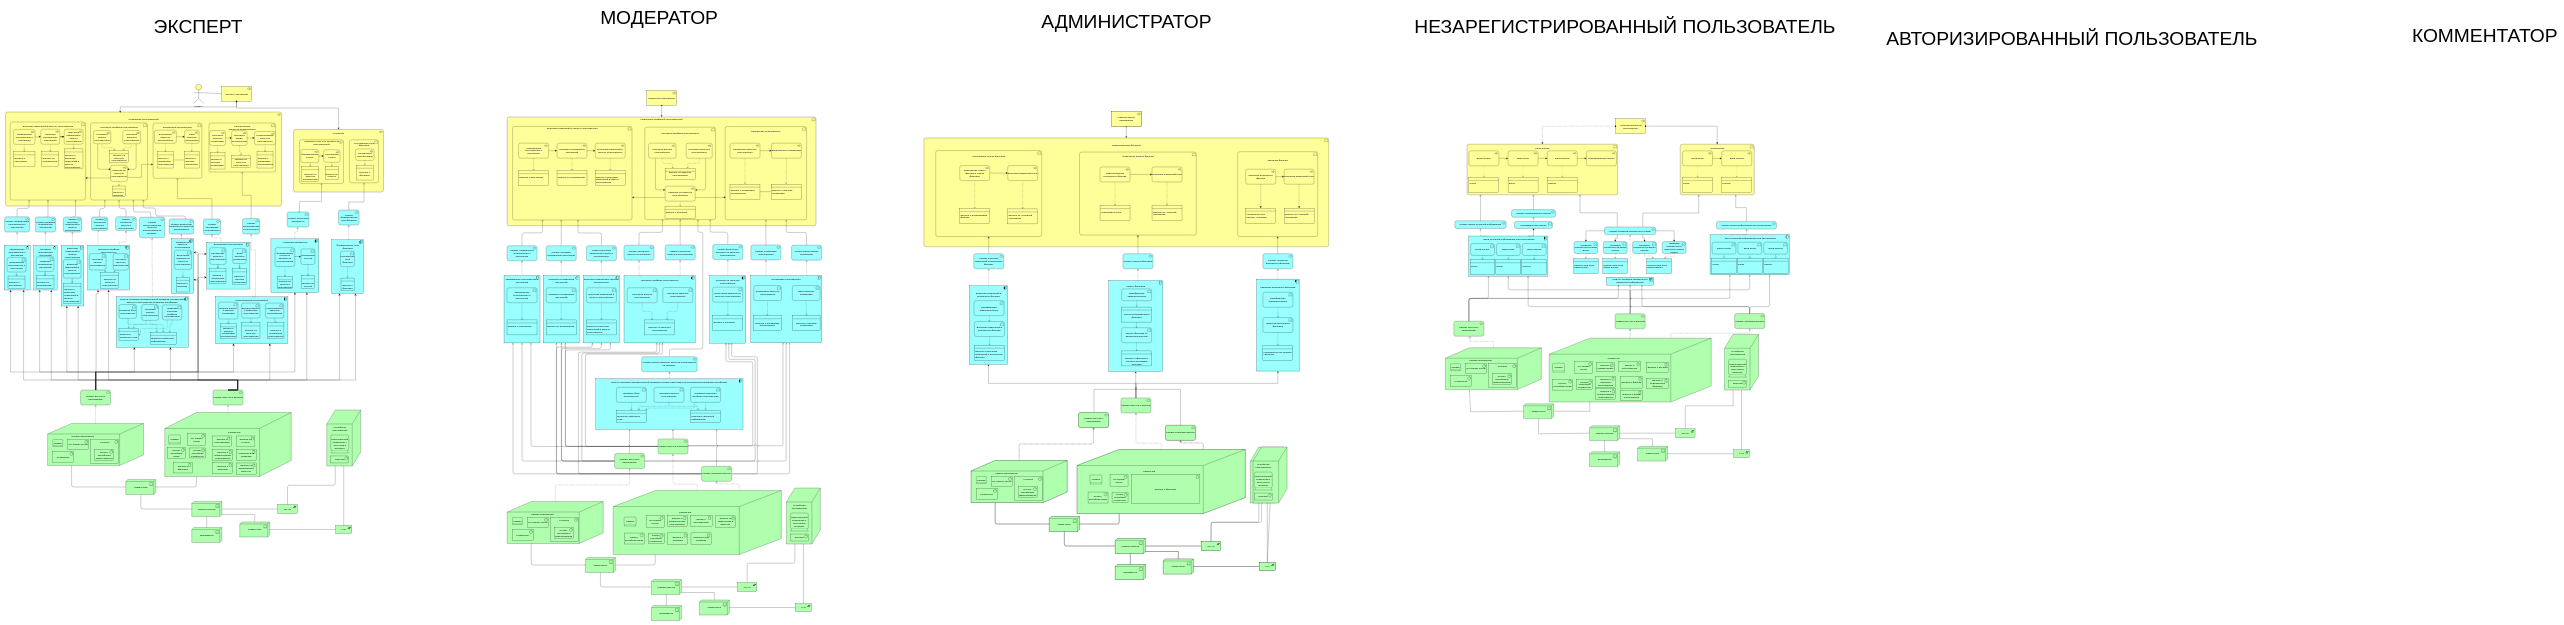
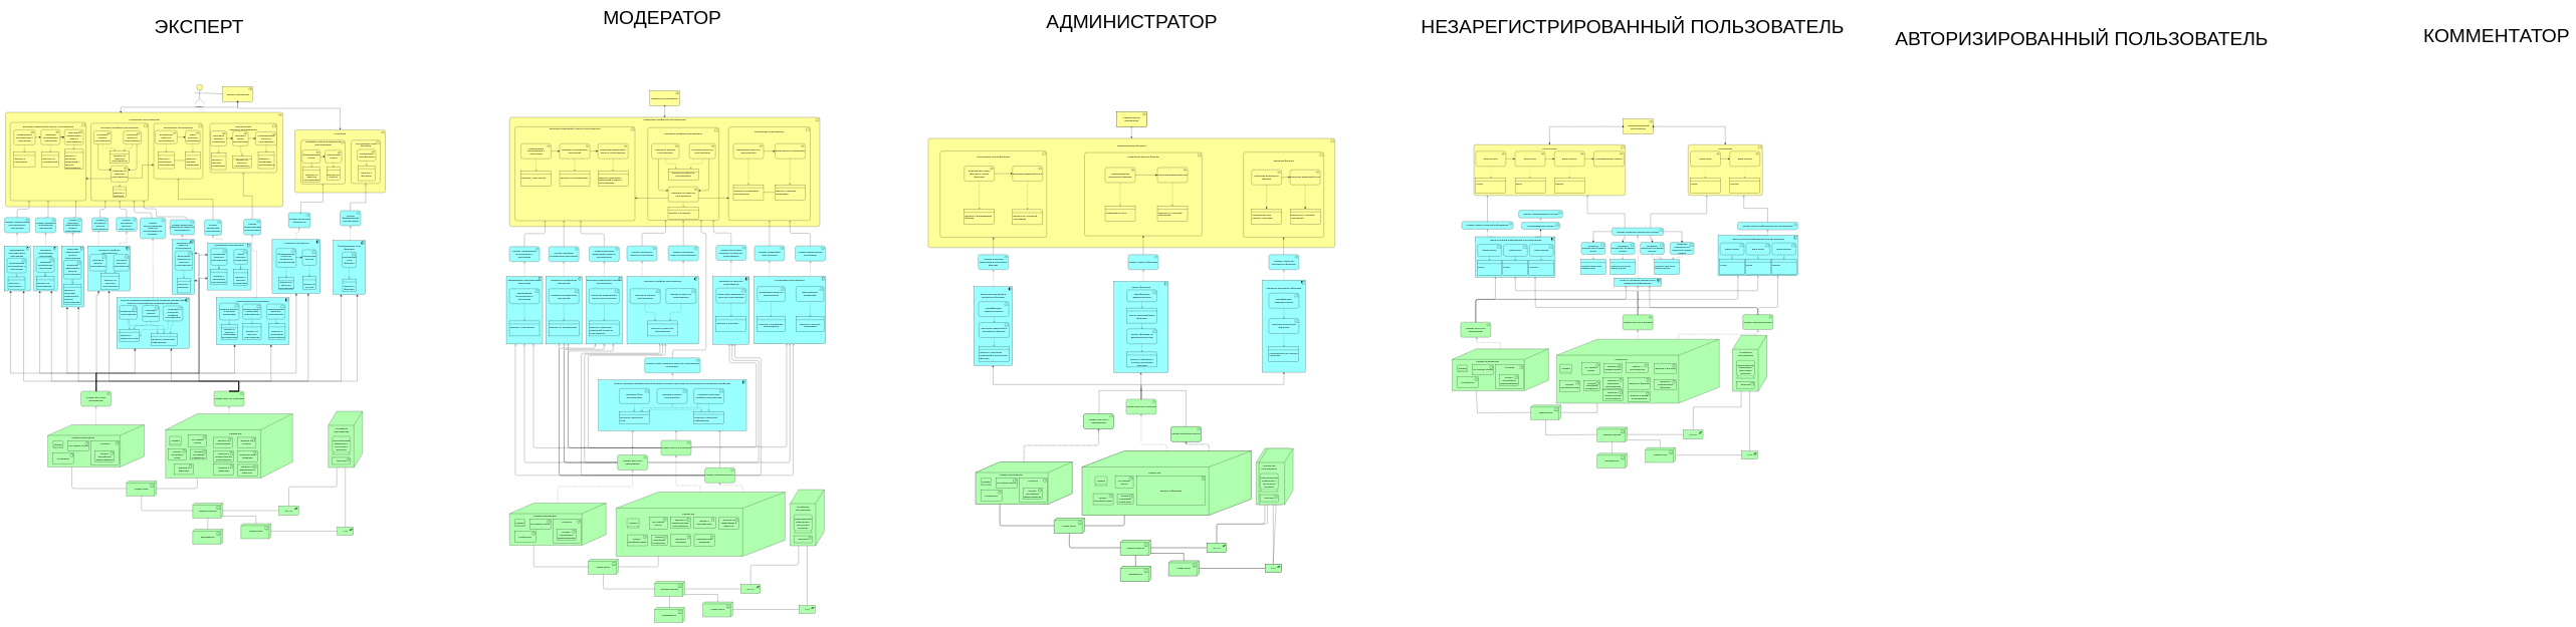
- <mxCell id="328" value="" style="endArrow=block;html=1;endFill=1;startArrow=oval;startFill=1;edgeStyle=elbowEdgeStyle;elbow=vertical;rounded=0;entryX=0.5;entryY=0;entryDx=0;entryDy=0;entryPerimeter=0;exitX=0;exitY=0.5;exitDx=0;exitDy=0;exitPerimeter=0;dashed=1;" edge="1" parent="1" source="228" target="229"><mxGeometry width="160" relative="1" as="geometry"><mxPoint x="7994" y="1088" as="sourcePoint" /><mxPoint x="8154" y="1088" as="targetPoint" /><Array as="points"><mxPoint x="7894" y="630" /></Array></mxGeometry></mxCell>
+ <mxCell id="328" value="" style="endArrow=block;html=1;endFill=1;startArrow=oval;startFill=1;edgeStyle=elbowEdgeStyle;elbow=vertical;rounded=0;entryX=0.5;entryY=0;entryDx=0;entryDy=0;entryPerimeter=0;exitX=0;exitY=0.5;exitDx=0;exitDy=0;exitPerimeter=0;" edge="1" parent="1" source="228" target="229"><mxGeometry width="160" relative="1" as="geometry"><mxPoint x="7994" y="1088" as="sourcePoint" /><mxPoint x="8154" y="1088" as="targetPoint" /><Array as="points"><mxPoint x="7894" y="630" /></Array></mxGeometry></mxCell>
- <mxCell id="308" value="" style="edgeStyle=elbowEdgeStyle;html=1;endArrow=open;elbow=vertical;endFill=1;rounded=0;exitX=0.5;exitY=0;exitDx=0;exitDy=0;exitPerimeter=0;" edge="1" parent="1" source="306" target="229"><mxGeometry width="160" relative="1" as="geometry"><mxPoint x="7487" y="1118" as="sourcePoint" /><mxPoint x="7534.25" y="983" as="targetPoint" /><Array as="points"><mxPoint x="7668" y="984" /><mxPoint x="7610" y="998" /></Array></mxGeometry></mxCell>
- <mxCell id="348" value="Сервис ввода информации при авторизации" style="html=1;outlineConnect=0;whiteSpace=wrap;fillColor=#99ffff;shape=mxgraph.archimate3.application;appType=serv;archiType=rounded" vertex="1" parent="1"><mxGeometry x="8583" y="1106" width="300" height="38" as="geometry" /></mxCell>
+ <mxCell id="348" value="Сервис ввода информации при авторизации" style="html=1;outlineConnect=0;whiteSpace=wrap;fillColor=#99ffff;shape=mxgraph.archimate3.application;appType=serv;archiType=rounded" vertex="1" parent="1"><mxGeometry x="8648" y="1106" width="300" height="38" as="geometry" /></mxCell>
